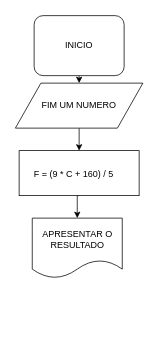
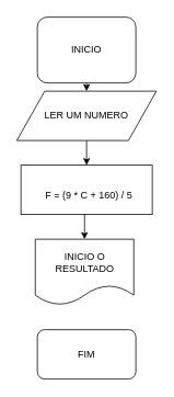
- <mxCell id="5" value="FIM UM NUMERO" style="shape=parallelogram;perimeter=parallelogramPerimeter;whiteSpace=wrap;html=1;" vertex="1" parent="1"><mxGeometry x="20" y="110" width="170" height="60" as="geometry" /></mxCell>
+ <mxCell id="5" value="LER UM NUMERO" style="shape=parallelogram;perimeter=parallelogramPerimeter;whiteSpace=wrap;html=1;" vertex="1" parent="1"><mxGeometry x="20" y="110" width="170" height="60" as="geometry" /></mxCell>
- <mxCell id="10" value="F = (9 * C + 160) / 5" style="text;html=1;" vertex="1" parent="1"><mxGeometry x="42.5" y="217.5" width="125" height="25" as="geometry" /></mxCell>
+ <mxCell id="10" value="F = (9 * C + 160) / 5" style="text;html=1;" vertex="1" parent="1"><mxGeometry x="52.5" y="222.5" width="125" height="25" as="geometry" /></mxCell>
- <mxCell id="8" value="APRESENTAR O RESULTADO" style="shape=document;whiteSpace=wrap;html=1;boundedLbl=1;" vertex="1" parent="1"><mxGeometry x="42.5" y="290" width="120" height="80" as="geometry" /></mxCell>
+ <mxCell id="8" value="INICIO O RESULTADO" style="shape=document;whiteSpace=wrap;html=1;boundedLbl=1;" vertex="1" parent="1"><mxGeometry x="42.5" y="290" width="120" height="80" as="geometry" /></mxCell>
+ <mxCell id="9" value="FIM" style="rounded=1;whiteSpace=wrap;html=1;" vertex="1" parent="1"><mxGeometry x="45" y="400" width="120" height="60" as="geometry" /></mxCell>
